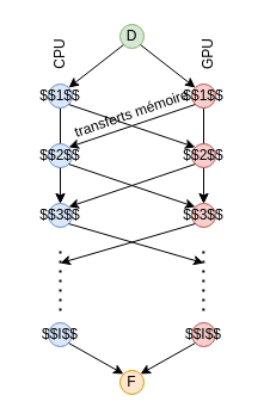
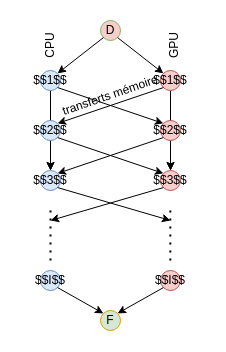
- <mxCell id="6" value="D" style="ellipse;whiteSpace=wrap;html=1;aspect=fixed;fillColor=#d5e8d4;strokeColor=#82b366;" vertex="1" parent="1"><mxGeometry x="100" y="20" width="20" height="20" as="geometry" /></mxCell>
+ <mxCell id="6" value="D" style="ellipse;whiteSpace=wrap;html=1;aspect=fixed;fillColor=#f8cecc;strokeColor=#82b366;" vertex="1" parent="1"><mxGeometry x="100" y="20" width="20" height="20" as="geometry" /></mxCell>
- <mxCell id="16" value="F" style="ellipse;whiteSpace=wrap;html=1;aspect=fixed;fillColor=#ffe6cc;strokeColor=#d79b00;" vertex="1" parent="1"><mxGeometry x="100" y="310" width="20" height="20" as="geometry" /></mxCell>
+ <mxCell id="16" value="F" style="ellipse;whiteSpace=wrap;html=1;aspect=fixed;fillColor=#d5e8d4;strokeColor=#d79b00;" vertex="1" parent="1"><mxGeometry x="100" y="310" width="20" height="20" as="geometry" /></mxCell>
